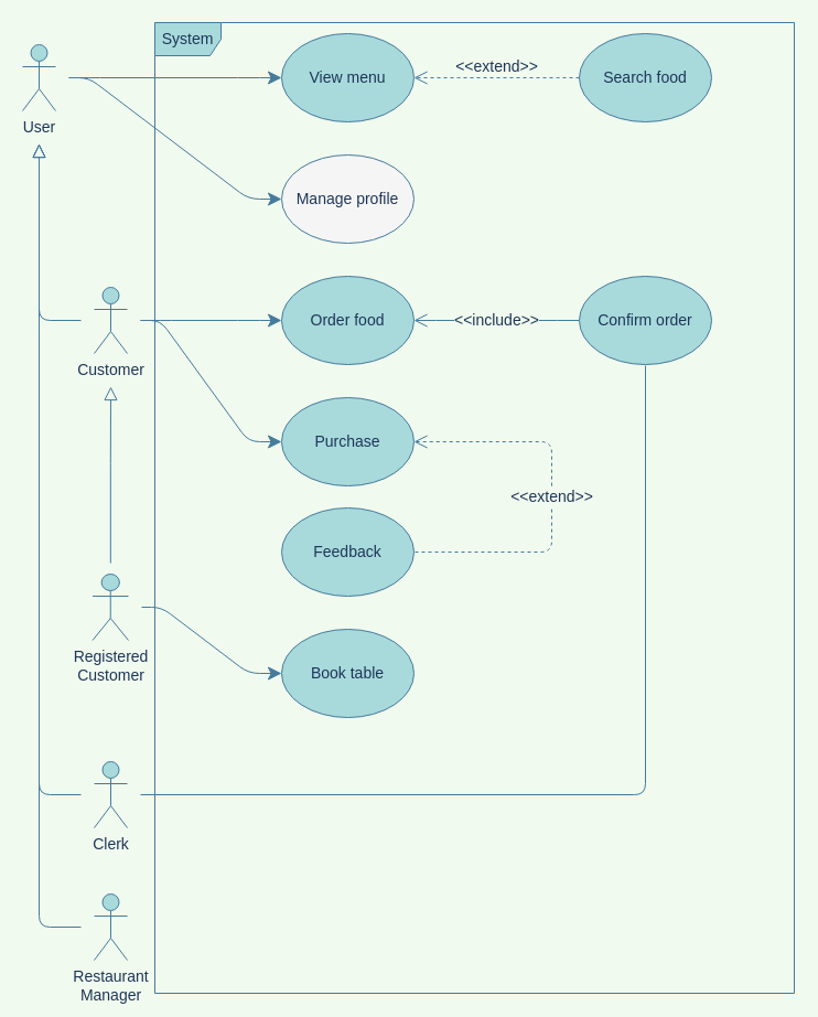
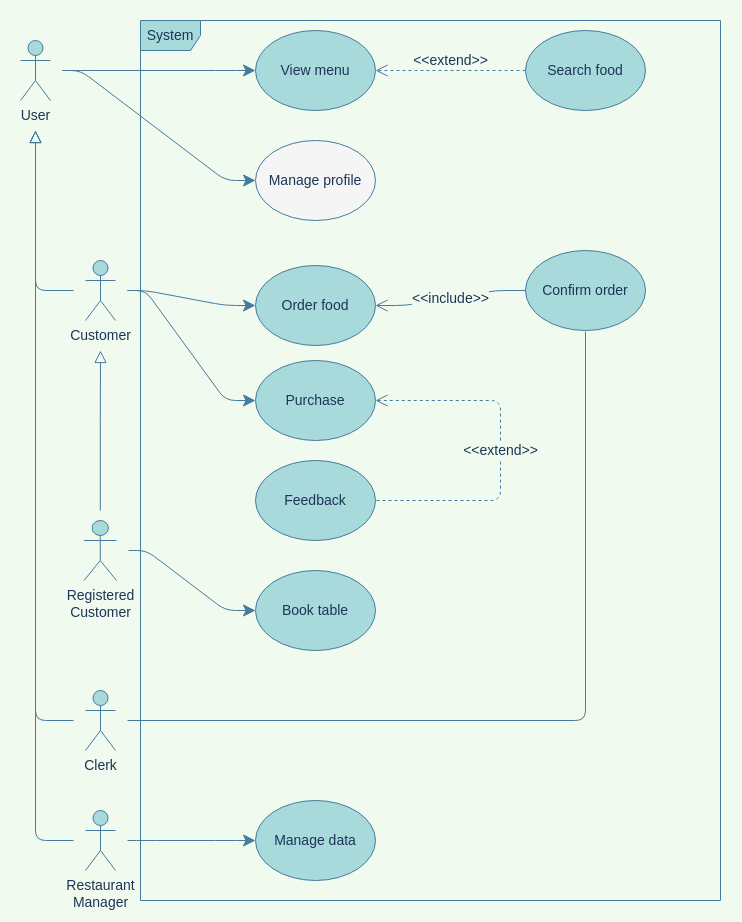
- <mxCell id="10" value="Order food" style="ellipse;whiteSpace=wrap;html=1;fontSize=14;fillColor=#A8DADC;strokeColor=#457B9D;fontColor=#1D3557;" parent="1" vertex="1"><mxGeometry x="255" y="250" width="120" height="80" as="geometry" /></mxCell>
+ <mxCell id="10" value="Order food" style="ellipse;whiteSpace=wrap;html=1;fontSize=14;fillColor=#A8DADC;strokeColor=#457B9D;fontColor=#1D3557;" parent="1" vertex="1"><mxGeometry x="255" y="265" width="120" height="80" as="geometry" /></mxCell>
+ <mxCell id="24" style="edgeStyle=entityRelationEdgeStyle;rounded=1;sketch=0;orthogonalLoop=1;jettySize=auto;html=1;fontSize=14;fontColor=#1D3557;endSize=10;strokeColor=#457B9D;fillColor=#A8DADC;sourcePerimeterSpacing=12;endArrow=classic;endFill=1;labelBackgroundColor=#F1FAEE;" parent="1" source="26" target="16" edge="1"><mxGeometry relative="1" as="geometry" /></mxCell>
+ <mxCell id="16" value="Manage data" style="ellipse;whiteSpace=wrap;html=1;fontSize=14;fillColor=#A8DADC;strokeColor=#457B9D;fontColor=#1D3557;" parent="1" vertex="1"><mxGeometry x="255" y="800" width="120" height="80" as="geometry" /></mxCell>
